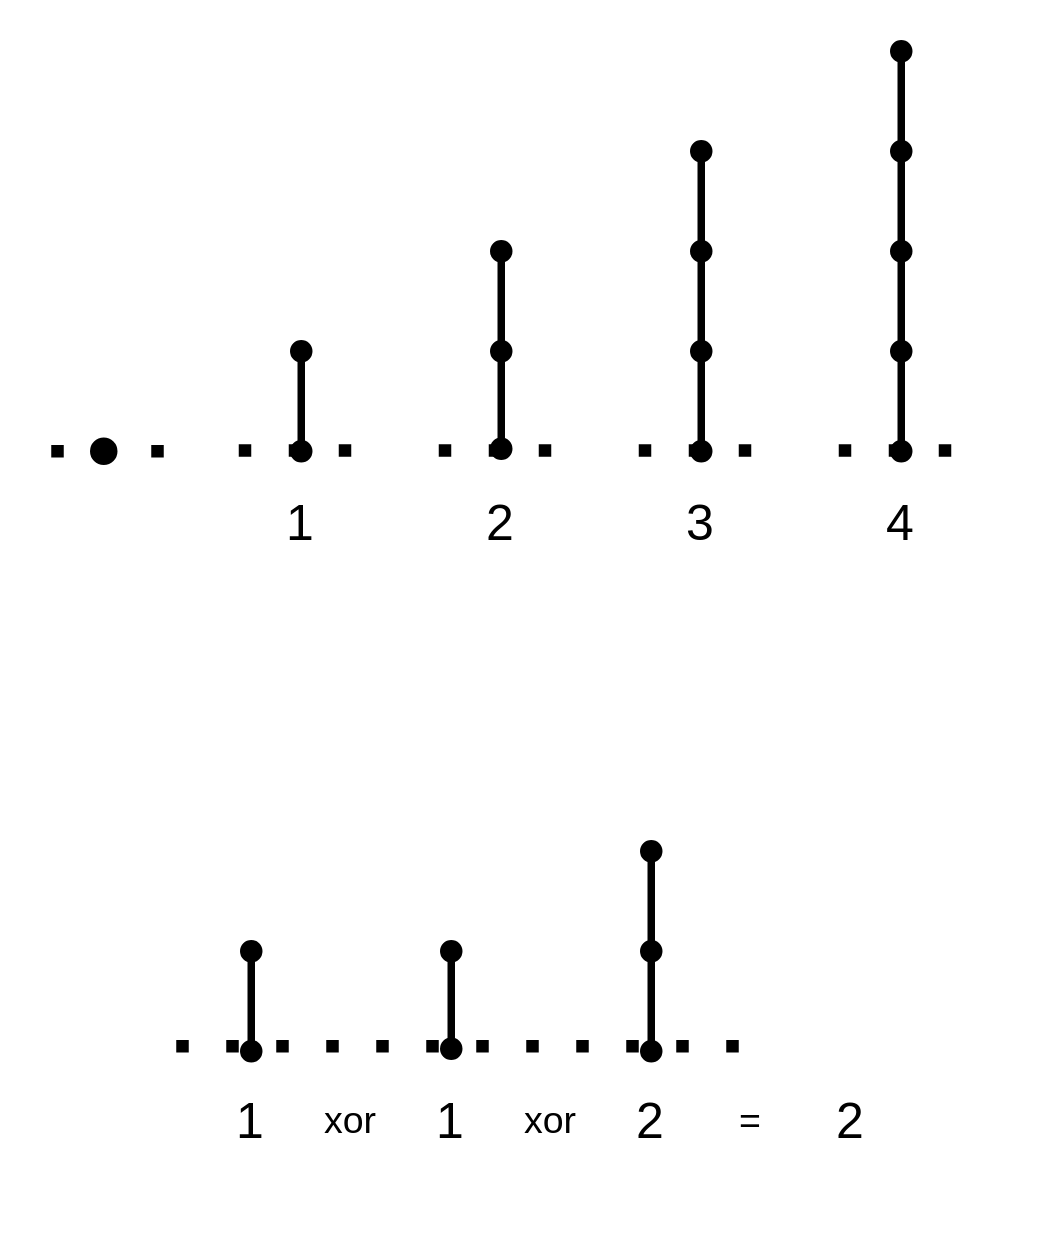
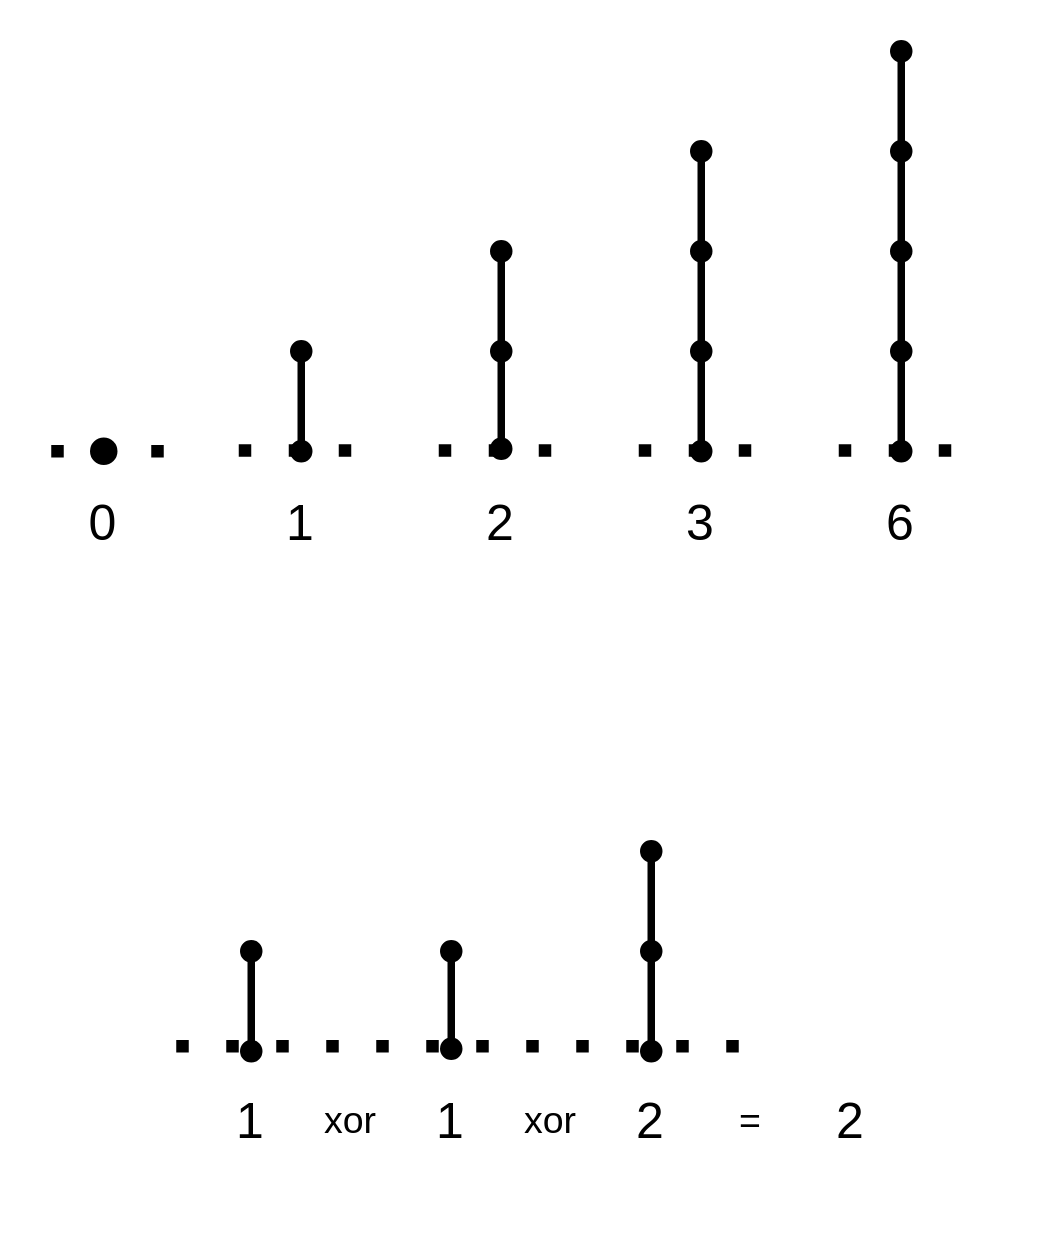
+ <mxCell id="19" value="&lt;span style=&quot;font-size: 20px;&quot;&gt;0&lt;/span&gt;" style="text;html=1;align=center;verticalAlign=middle;whiteSpace=wrap;rounded=0;" vertex="1" parent="2"><mxGeometry x="11" y="173" width="20" height="30" as="geometry" /></mxCell>
- <mxCell id="17" value="&lt;span style=&quot;font-size: 20px;&quot;&gt;4&lt;/span&gt;" style="text;html=1;align=center;verticalAlign=middle;whiteSpace=wrap;rounded=0;" vertex="1" parent="2"><mxGeometry x="330" y="173" width="20" height="30" as="geometry" /></mxCell>
+ <mxCell id="17" value="&lt;span style=&quot;font-size: 20px;&quot;&gt;6&lt;/span&gt;" style="text;html=1;align=center;verticalAlign=middle;whiteSpace=wrap;rounded=0;" vertex="1" parent="2"><mxGeometry x="330" y="173" width="20" height="30" as="geometry" /></mxCell>
